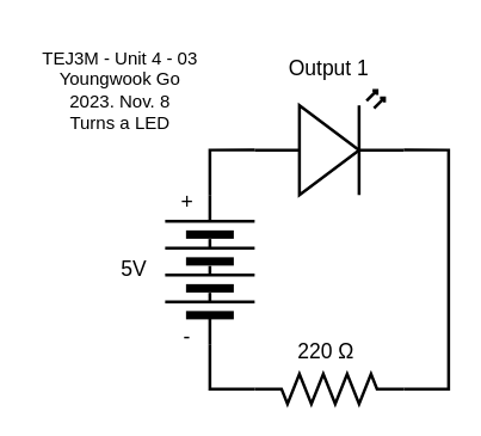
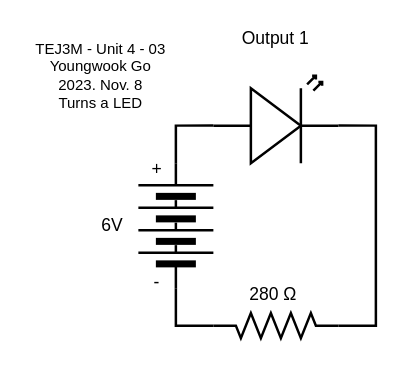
- <mxCell id="10" value="Output 1" style="text;html=1;strokeColor=none;fillColor=none;align=center;verticalAlign=middle;whiteSpace=wrap;rounded=0;strokeWidth=2;fontSize=14;" vertex="1" parent="1"><mxGeometry x="170" y="30" width="100" height="30" as="geometry" /></mxCell>
+ <mxCell id="10" value="Output 1" style="text;html=1;strokeColor=none;fillColor=none;align=center;verticalAlign=middle;whiteSpace=wrap;rounded=0;strokeWidth=2;fontSize=14;" vertex="1" parent="1"><mxGeometry x="170" y="15" width="100" height="30" as="geometry" /></mxCell>
- <mxCell id="7" value="5V" style="text;html=1;strokeColor=none;fillColor=none;align=right;verticalAlign=middle;whiteSpace=wrap;rounded=0;strokeWidth=2;fontSize=14;" vertex="1" parent="1"><mxGeometry x="60" y="130" width="40" height="100" as="geometry" /></mxCell>
+ <mxCell id="7" value="6V" style="text;html=1;strokeColor=none;fillColor=none;align=right;verticalAlign=middle;whiteSpace=wrap;rounded=0;strokeWidth=2;fontSize=14;" vertex="1" parent="1"><mxGeometry x="60" y="130" width="40" height="100" as="geometry" /></mxCell>
- <mxCell id="11" value="&lt;span style=&quot;font-size: 14px;&quot;&gt;220&amp;nbsp;Ω&lt;/span&gt;&amp;nbsp;" style="text;html=1;strokeColor=none;fillColor=none;align=center;verticalAlign=middle;whiteSpace=wrap;rounded=0;strokeWidth=2;fontSize=14;" vertex="1" parent="1"><mxGeometry x="170" y="220" width="100" height="30" as="geometry" /></mxCell>
+ <mxCell id="11" value="&lt;span style=&quot;font-size: 14px;&quot;&gt;280&amp;nbsp;Ω&lt;/span&gt;&amp;nbsp;" style="text;html=1;strokeColor=none;fillColor=none;align=center;verticalAlign=middle;whiteSpace=wrap;rounded=0;strokeWidth=2;fontSize=14;" vertex="1" parent="1"><mxGeometry x="170" y="220" width="100" height="30" as="geometry" /></mxCell>
